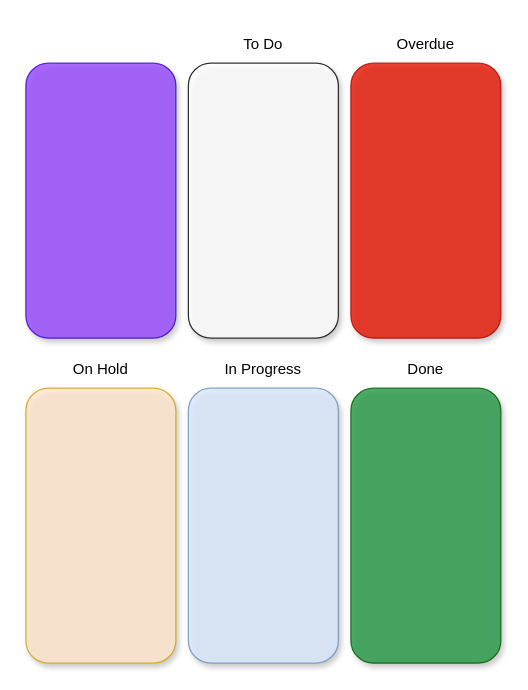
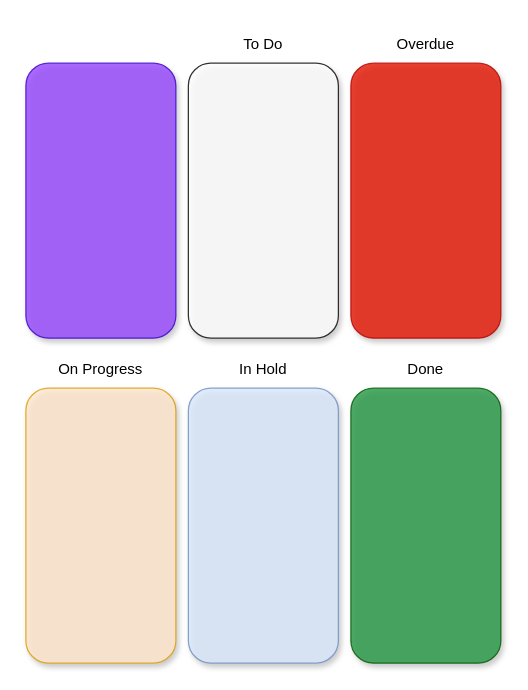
- <mxCell id="12" value="On Hold" style="text;html=1;strokeColor=none;fillColor=none;align=center;verticalAlign=middle;whiteSpace=wrap;rounded=1;labelBackgroundColor=none;labelBorderColor=none;glass=0;shadow=1;sketch=0;opacity=80;" parent="1" vertex="1"><mxGeometry x="20" y="280" width="120" height="30" as="geometry" /></mxCell>
+ <mxCell id="12" value="On Progress" style="text;html=1;strokeColor=none;fillColor=none;align=center;verticalAlign=middle;whiteSpace=wrap;rounded=1;labelBackgroundColor=none;labelBorderColor=none;glass=0;shadow=1;sketch=0;opacity=80;" parent="1" vertex="1"><mxGeometry x="20" y="280" width="120" height="30" as="geometry" /></mxCell>
- <mxCell id="8" value="In Progress" style="text;html=1;strokeColor=none;fillColor=none;align=center;verticalAlign=middle;whiteSpace=wrap;rounded=1;labelBackgroundColor=none;labelBorderColor=none;glass=0;shadow=1;sketch=0;opacity=80;" parent="1" vertex="1"><mxGeometry x="150" y="280" width="120" height="30" as="geometry" /></mxCell>
+ <mxCell id="8" value="In Hold" style="text;html=1;strokeColor=none;fillColor=none;align=center;verticalAlign=middle;whiteSpace=wrap;rounded=1;labelBackgroundColor=none;labelBorderColor=none;glass=0;shadow=1;sketch=0;opacity=80;" parent="1" vertex="1"><mxGeometry x="150" y="280" width="120" height="30" as="geometry" /></mxCell>
